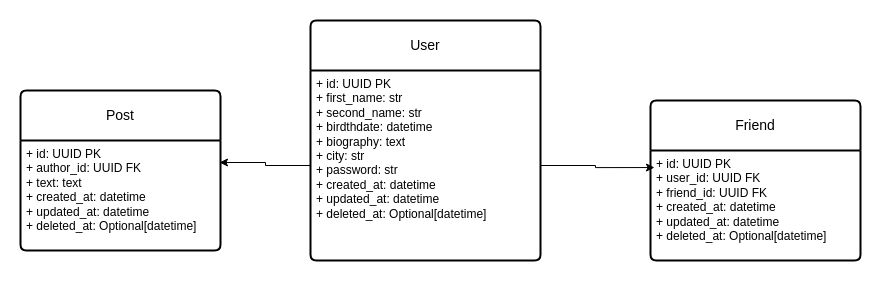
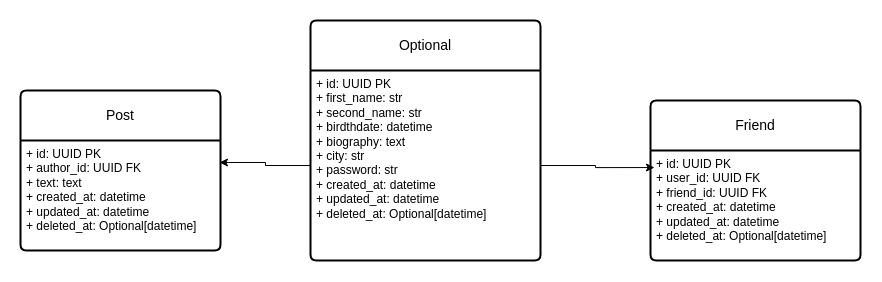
- <mxCell id="2" value="User" style="swimlane;childLayout=stackLayout;horizontal=1;startSize=50;horizontalStack=0;rounded=1;fontSize=14;fontStyle=0;strokeWidth=2;resizeParent=0;resizeLast=1;shadow=0;dashed=0;align=center;arcSize=4;whiteSpace=wrap;html=1;" parent="1" vertex="1"><mxGeometry x="310" y="20" width="230" height="240" as="geometry" /></mxCell>
+ <mxCell id="2" value="Optional" style="swimlane;childLayout=stackLayout;horizontal=1;startSize=50;horizontalStack=0;rounded=1;fontSize=14;fontStyle=0;strokeWidth=2;resizeParent=0;resizeLast=1;shadow=0;dashed=0;align=center;arcSize=4;whiteSpace=wrap;html=1;" parent="1" vertex="1"><mxGeometry x="310" y="20" width="230" height="240" as="geometry" /></mxCell>
